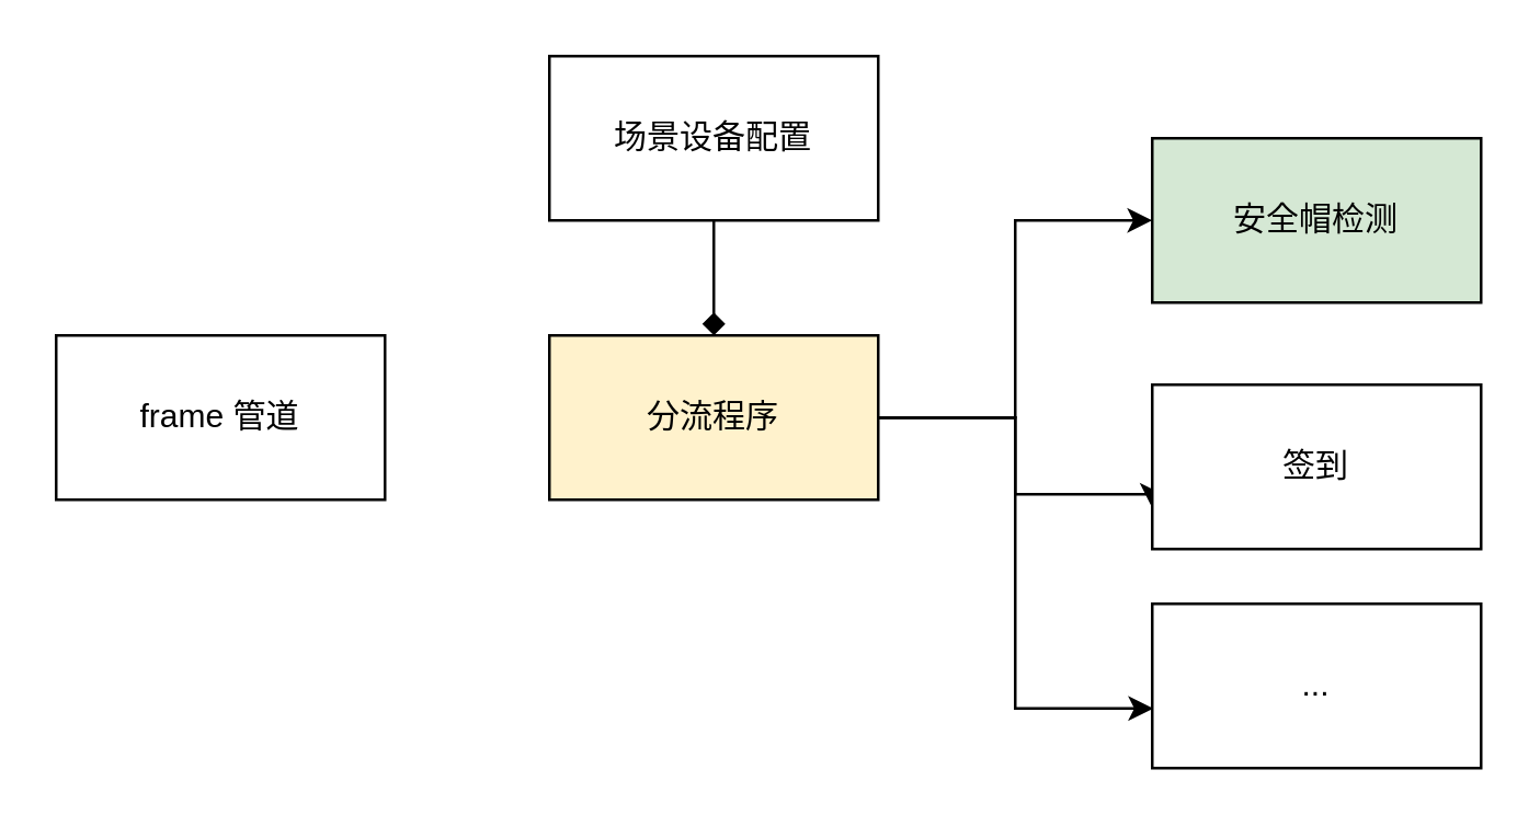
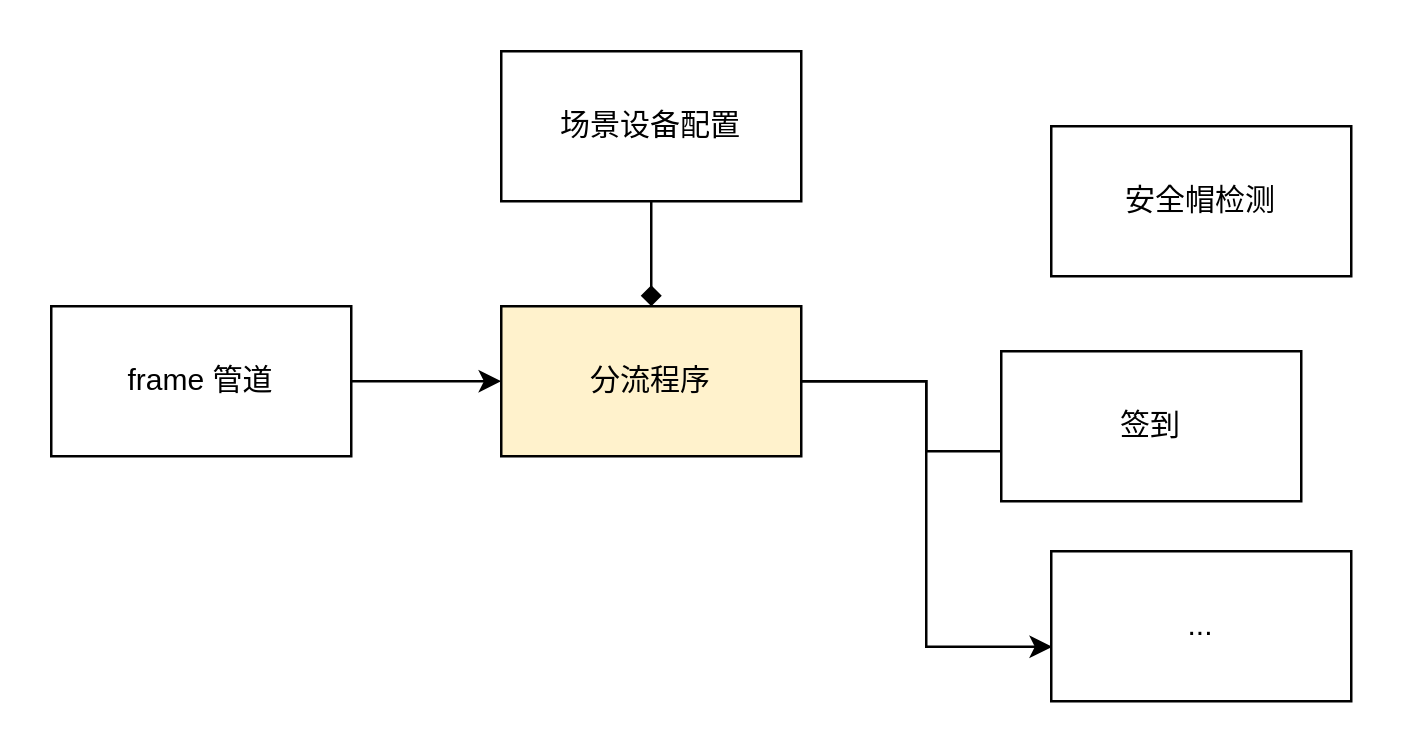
- <mxCell id="8" value="安全帽检测" style="rounded=0;whiteSpace=wrap;html=1;fillColor=#d5e8d4;" vertex="1" parent="1"><mxGeometry x="420" y="50" width="120" height="60" as="geometry" /></mxCell>
+ <mxCell id="8" value="安全帽检测" style="rounded=0;whiteSpace=wrap;html=1;" vertex="1" parent="1"><mxGeometry x="420" y="50" width="120" height="60" as="geometry" /></mxCell>
- <mxCell id="4" style="edgeStyle=orthogonalEdgeStyle;rounded=0;orthogonalLoop=1;jettySize=auto;html=1;entryX=0;entryY=0.5;entryDx=0;entryDy=0;" edge="1" parent="1" source="7" target="8"><mxGeometry relative="1" as="geometry" /></mxCell>
+ <mxCell id="2" style="edgeStyle=orthogonalEdgeStyle;rounded=0;orthogonalLoop=1;jettySize=auto;html=1;entryX=0;entryY=0.5;entryDx=0;entryDy=0;" edge="1" parent="1" source="3" target="7"><mxGeometry relative="1" as="geometry" /></mxCell>
- <mxCell id="11" value="签到" style="rounded=0;whiteSpace=wrap;html=1;" vertex="1" parent="1"><mxGeometry x="420" y="140" width="120" height="60" as="geometry" /></mxCell>
+ <mxCell id="11" value="签到" style="rounded=0;whiteSpace=wrap;html=1;" vertex="1" parent="1"><mxGeometry x="400" y="140" width="120" height="60" as="geometry" /></mxCell>
